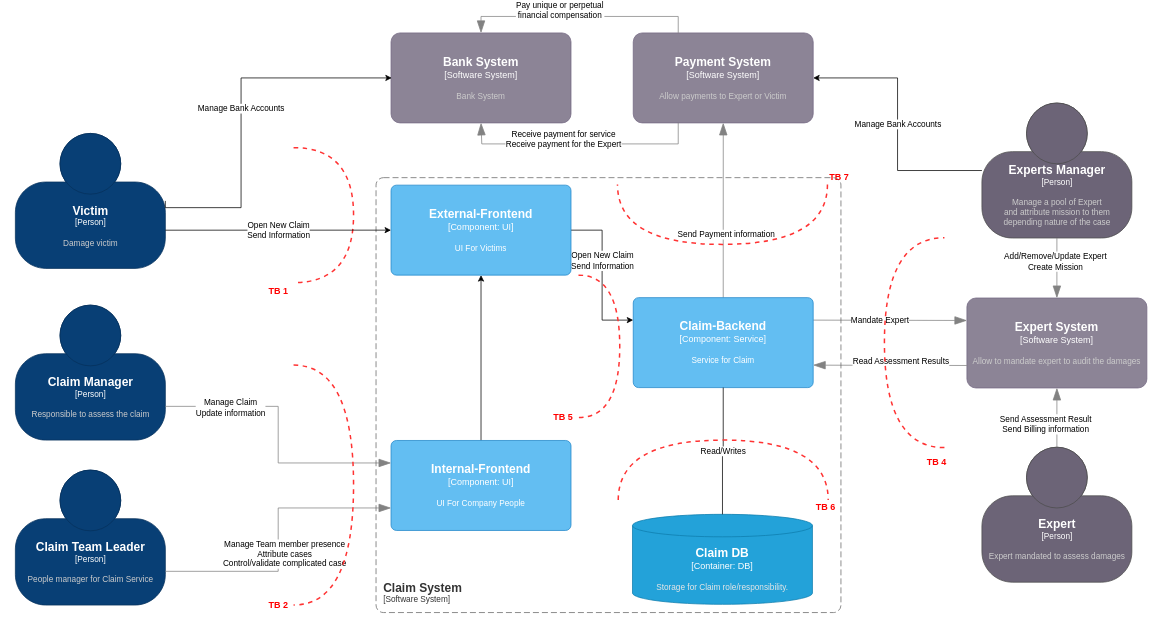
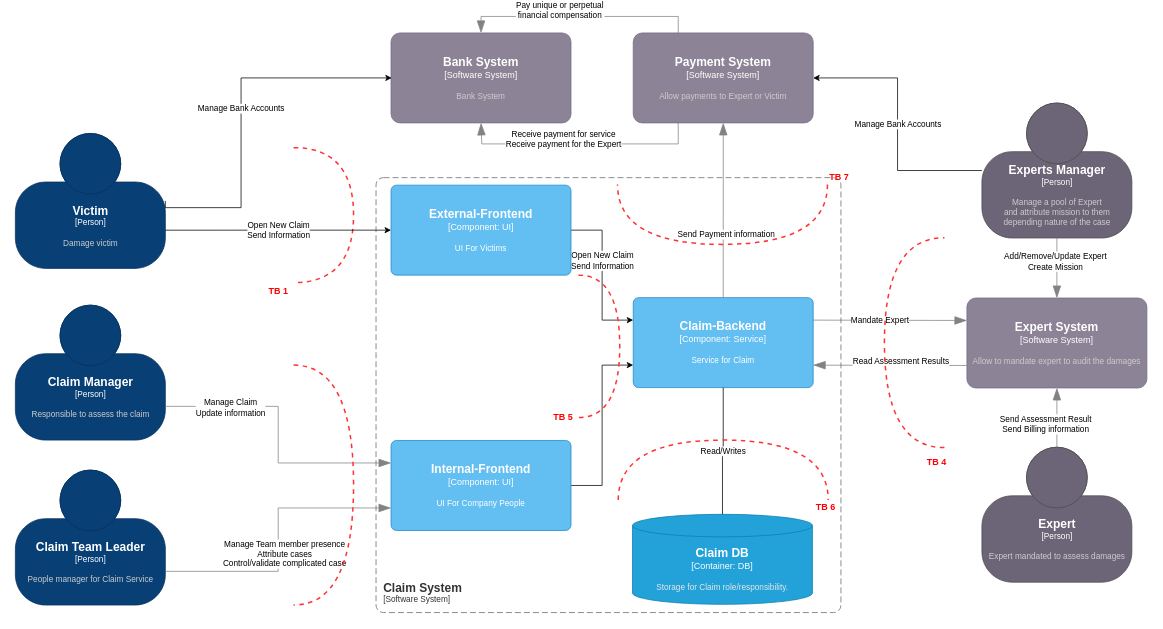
- <mxCell id="38" style="edgeStyle=orthogonalEdgeStyle;rounded=0;orthogonalLoop=1;jettySize=auto;html=1;" parent="1" source="39" target="44" edge="1"><mxGeometry relative="1" as="geometry" /></mxCell>
+ <mxCell id="38" style="edgeStyle=orthogonalEdgeStyle;rounded=0;orthogonalLoop=1;jettySize=auto;html=1;entryX=0;entryY=0.75;entryDx=0;entryDy=0;entryPerimeter=0;" parent="1" source="39" target="41" edge="1"><mxGeometry relative="1" as="geometry" /></mxCell>
- <mxCell id="43" value="&lt;font color=&quot;#ff0000&quot;&gt;&lt;b&gt;TB 2&lt;/b&gt;&lt;/font&gt;" style="text;html=1;strokeColor=none;fillColor=none;align=center;verticalAlign=middle;whiteSpace=wrap;rounded=0;" vertex="1" parent="1"><mxGeometry x="351" y="795" width="40" height="20" as="geometry" /></mxCell>
